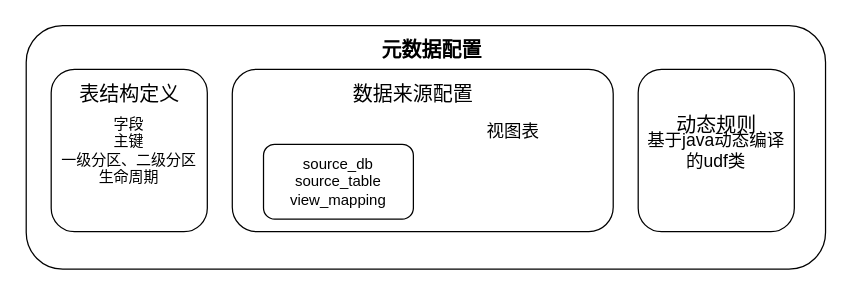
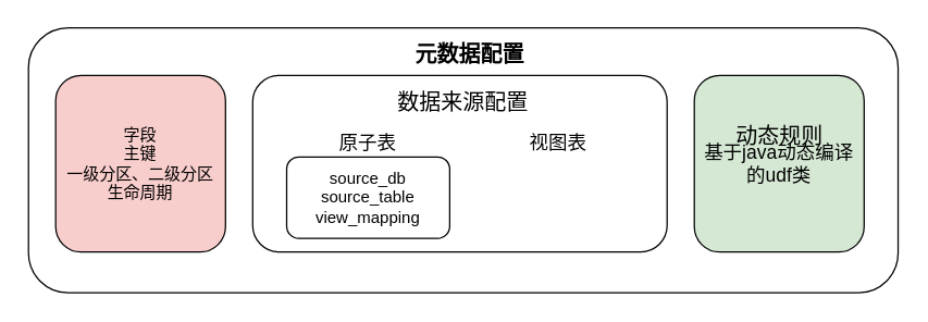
- <mxCell id="11" value="&lt;span style=&quot;font-size: 16px&quot;&gt;表结构定义&lt;/span&gt;" style="text;html=1;strokeColor=none;fillColor=none;align=center;verticalAlign=middle;whiteSpace=wrap;rounded=0;" vertex="1" parent="1"><mxGeometry x="47.5" y="65" width="110" height="20" as="geometry" /></mxCell>
- <mxCell id="6" value="&lt;font style=&quot;font-size: 16px&quot;&gt;数据来源配置&lt;/font&gt;" style="text;html=1;strokeColor=none;fillColor=none;align=center;verticalAlign=middle;whiteSpace=wrap;rounded=0;" vertex="1" parent="1"><mxGeometry x="275" y="65" width="110" height="20" as="geometry" /></mxCell>
+ <mxCell id="6" value="&lt;font style=&quot;font-size: 16px&quot;&gt;数据来源配置&lt;/font&gt;" style="text;html=1;strokeColor=none;fillColor=none;align=center;verticalAlign=middle;whiteSpace=wrap;rounded=0;" vertex="1" parent="1"><mxGeometry x="285" y="65" width="110" height="20" as="geometry" /></mxCell>
+ <mxCell id="9" value="&lt;font style=&quot;font-size: 14px&quot;&gt;原子表&lt;/font&gt;" style="text;html=1;strokeColor=none;fillColor=none;align=center;verticalAlign=middle;whiteSpace=wrap;rounded=0;" vertex="1" parent="1"><mxGeometry x="240" y="95" width="60" height="20" as="geometry" /></mxCell>
- <mxCell id="4" value="字段&lt;br&gt;主键&lt;br&gt;一级分区、二级分区&lt;br&gt;生命周期" style="rounded=1;whiteSpace=wrap;html=1;" vertex="1" parent="1"><mxGeometry x="40" y="55" width="125" height="130" as="geometry" /></mxCell>
+ <mxCell id="4" value="字段&lt;br&gt;主键&lt;br&gt;一级分区、二级分区&lt;br&gt;生命周期" style="rounded=1;whiteSpace=wrap;html=1;fillColor=#f8cecc;" vertex="1" parent="1"><mxGeometry x="40" y="55" width="125" height="130" as="geometry" /></mxCell>
- <mxCell id="7" value="&lt;font style=&quot;font-size: 14px&quot;&gt;基于java动态编译的udf类&lt;/font&gt;" style="rounded=1;whiteSpace=wrap;html=1;" vertex="1" parent="1"><mxGeometry x="510" y="55" width="125" height="130" as="geometry" /></mxCell>
+ <mxCell id="7" value="&lt;font style=&quot;font-size: 14px&quot;&gt;基于java动态编译的udf类&lt;/font&gt;" style="rounded=1;whiteSpace=wrap;html=1;fillColor=#d5e8d4;" vertex="1" parent="1"><mxGeometry x="510" y="55" width="125" height="130" as="geometry" /></mxCell>
